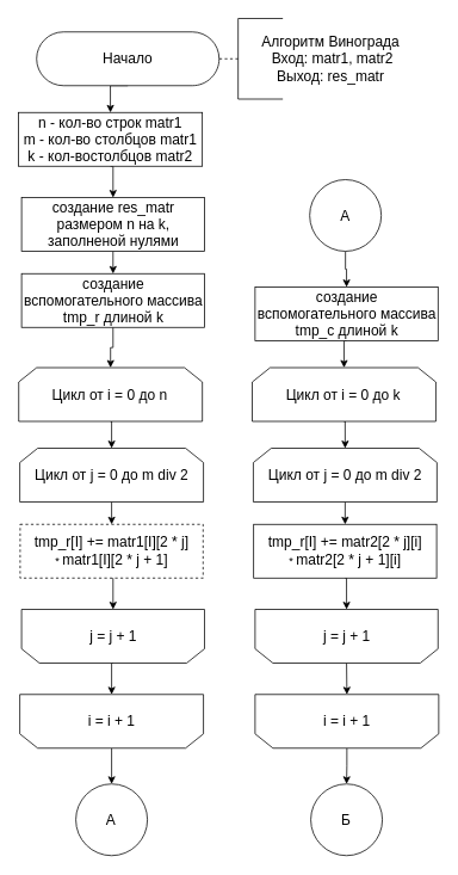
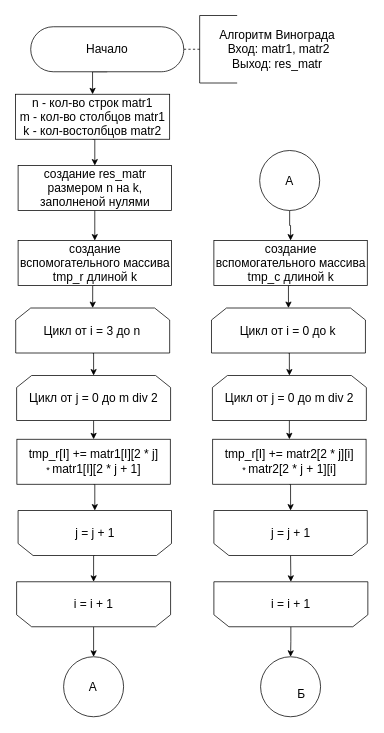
- <mxCell id="20" value="&lt;font&gt;&lt;font size=&quot;3&quot;&gt;создание вспомогательного массива tmp_r&amp;nbsp;длиной k&lt;/font&gt;&lt;br&gt;&lt;/font&gt;" style="rounded=0;whiteSpace=wrap;html=1;shadow=0;glass=0;sketch=0;strokeWidth=1;gradientColor=none;" vertex="1" parent="1"><mxGeometry x="23.63" y="305" width="204.53" height="60" as="geometry" /></mxCell>
+ <mxCell id="20" value="&lt;font&gt;&lt;font size=&quot;3&quot;&gt;создание вспомогательного массива tmp_r&amp;nbsp;длиной k&lt;/font&gt;&lt;br&gt;&lt;/font&gt;" style="rounded=0;whiteSpace=wrap;html=1;shadow=0;glass=0;sketch=0;strokeWidth=1;gradientColor=none;" vertex="1" parent="1"><mxGeometry x="23.63" y="320" width="204.53" height="60" as="geometry" /></mxCell>
- <mxCell id="7" value="&lt;font style=&quot;font-size: 16px&quot;&gt;Цикл от i = 0 до n&lt;/font&gt;" style="shape=loopLimit;whiteSpace=wrap;html=1;strokeWidth=1;" vertex="1" parent="1"><mxGeometry x="20.44" y="410" width="205.28" height="60" as="geometry" /></mxCell>
+ <mxCell id="7" value="&lt;font style=&quot;font-size: 16px&quot;&gt;Цикл от i = 3 до n&lt;/font&gt;" style="shape=loopLimit;whiteSpace=wrap;html=1;strokeWidth=1;" vertex="1" parent="1"><mxGeometry x="20.44" y="410" width="205.28" height="60" as="geometry" /></mxCell>
- <mxCell id="5" value="&lt;font&gt;&lt;font size=&quot;3&quot;&gt;tmp_r[I] += matr1[I][2 * j]&lt;br&gt;&lt;/font&gt;*&amp;nbsp;&lt;span style=&quot;font-size: medium&quot;&gt;matr1[I][2 * j + 1]&lt;/span&gt;&lt;br&gt;&lt;/font&gt;" style="rounded=0;whiteSpace=wrap;html=1;shadow=0;glass=0;sketch=0;strokeWidth=1;gradientColor=none;dashed=1;" vertex="1" parent="1"><mxGeometry x="22.03" y="585" width="204.53" height="60" as="geometry" /></mxCell>
+ <mxCell id="5" value="&lt;font&gt;&lt;font size=&quot;3&quot;&gt;tmp_r[I] += matr1[I][2 * j]&lt;br&gt;&lt;/font&gt;*&amp;nbsp;&lt;span style=&quot;font-size: medium&quot;&gt;matr1[I][2 * j + 1]&lt;/span&gt;&lt;br&gt;&lt;/font&gt;" style="rounded=0;whiteSpace=wrap;html=1;shadow=0;glass=0;sketch=0;strokeWidth=1;gradientColor=none;" vertex="1" parent="1"><mxGeometry x="22.03" y="585" width="204.53" height="60" as="geometry" /></mxCell>
- <mxCell id="36" value="&lt;font size=&quot;3&quot;&gt;Б&lt;/font&gt;" style="text;html=1;align=center;verticalAlign=middle;resizable=0;points=[];autosize=1;strokeColor=none;fillColor=none;" vertex="1" parent="1"><mxGeometry x="370.72" y="905" width="30" height="20" as="geometry" /></mxCell>
+ <mxCell id="36" value="&lt;font size=&quot;3&quot;&gt;Б&lt;/font&gt;" style="text;html=1;align=center;verticalAlign=middle;resizable=0;points=[];autosize=1;strokeColor=none;fillColor=none;" vertex="1" parent="1"><mxGeometry x="385.72" y="915" width="30" height="20" as="geometry" /></mxCell>
